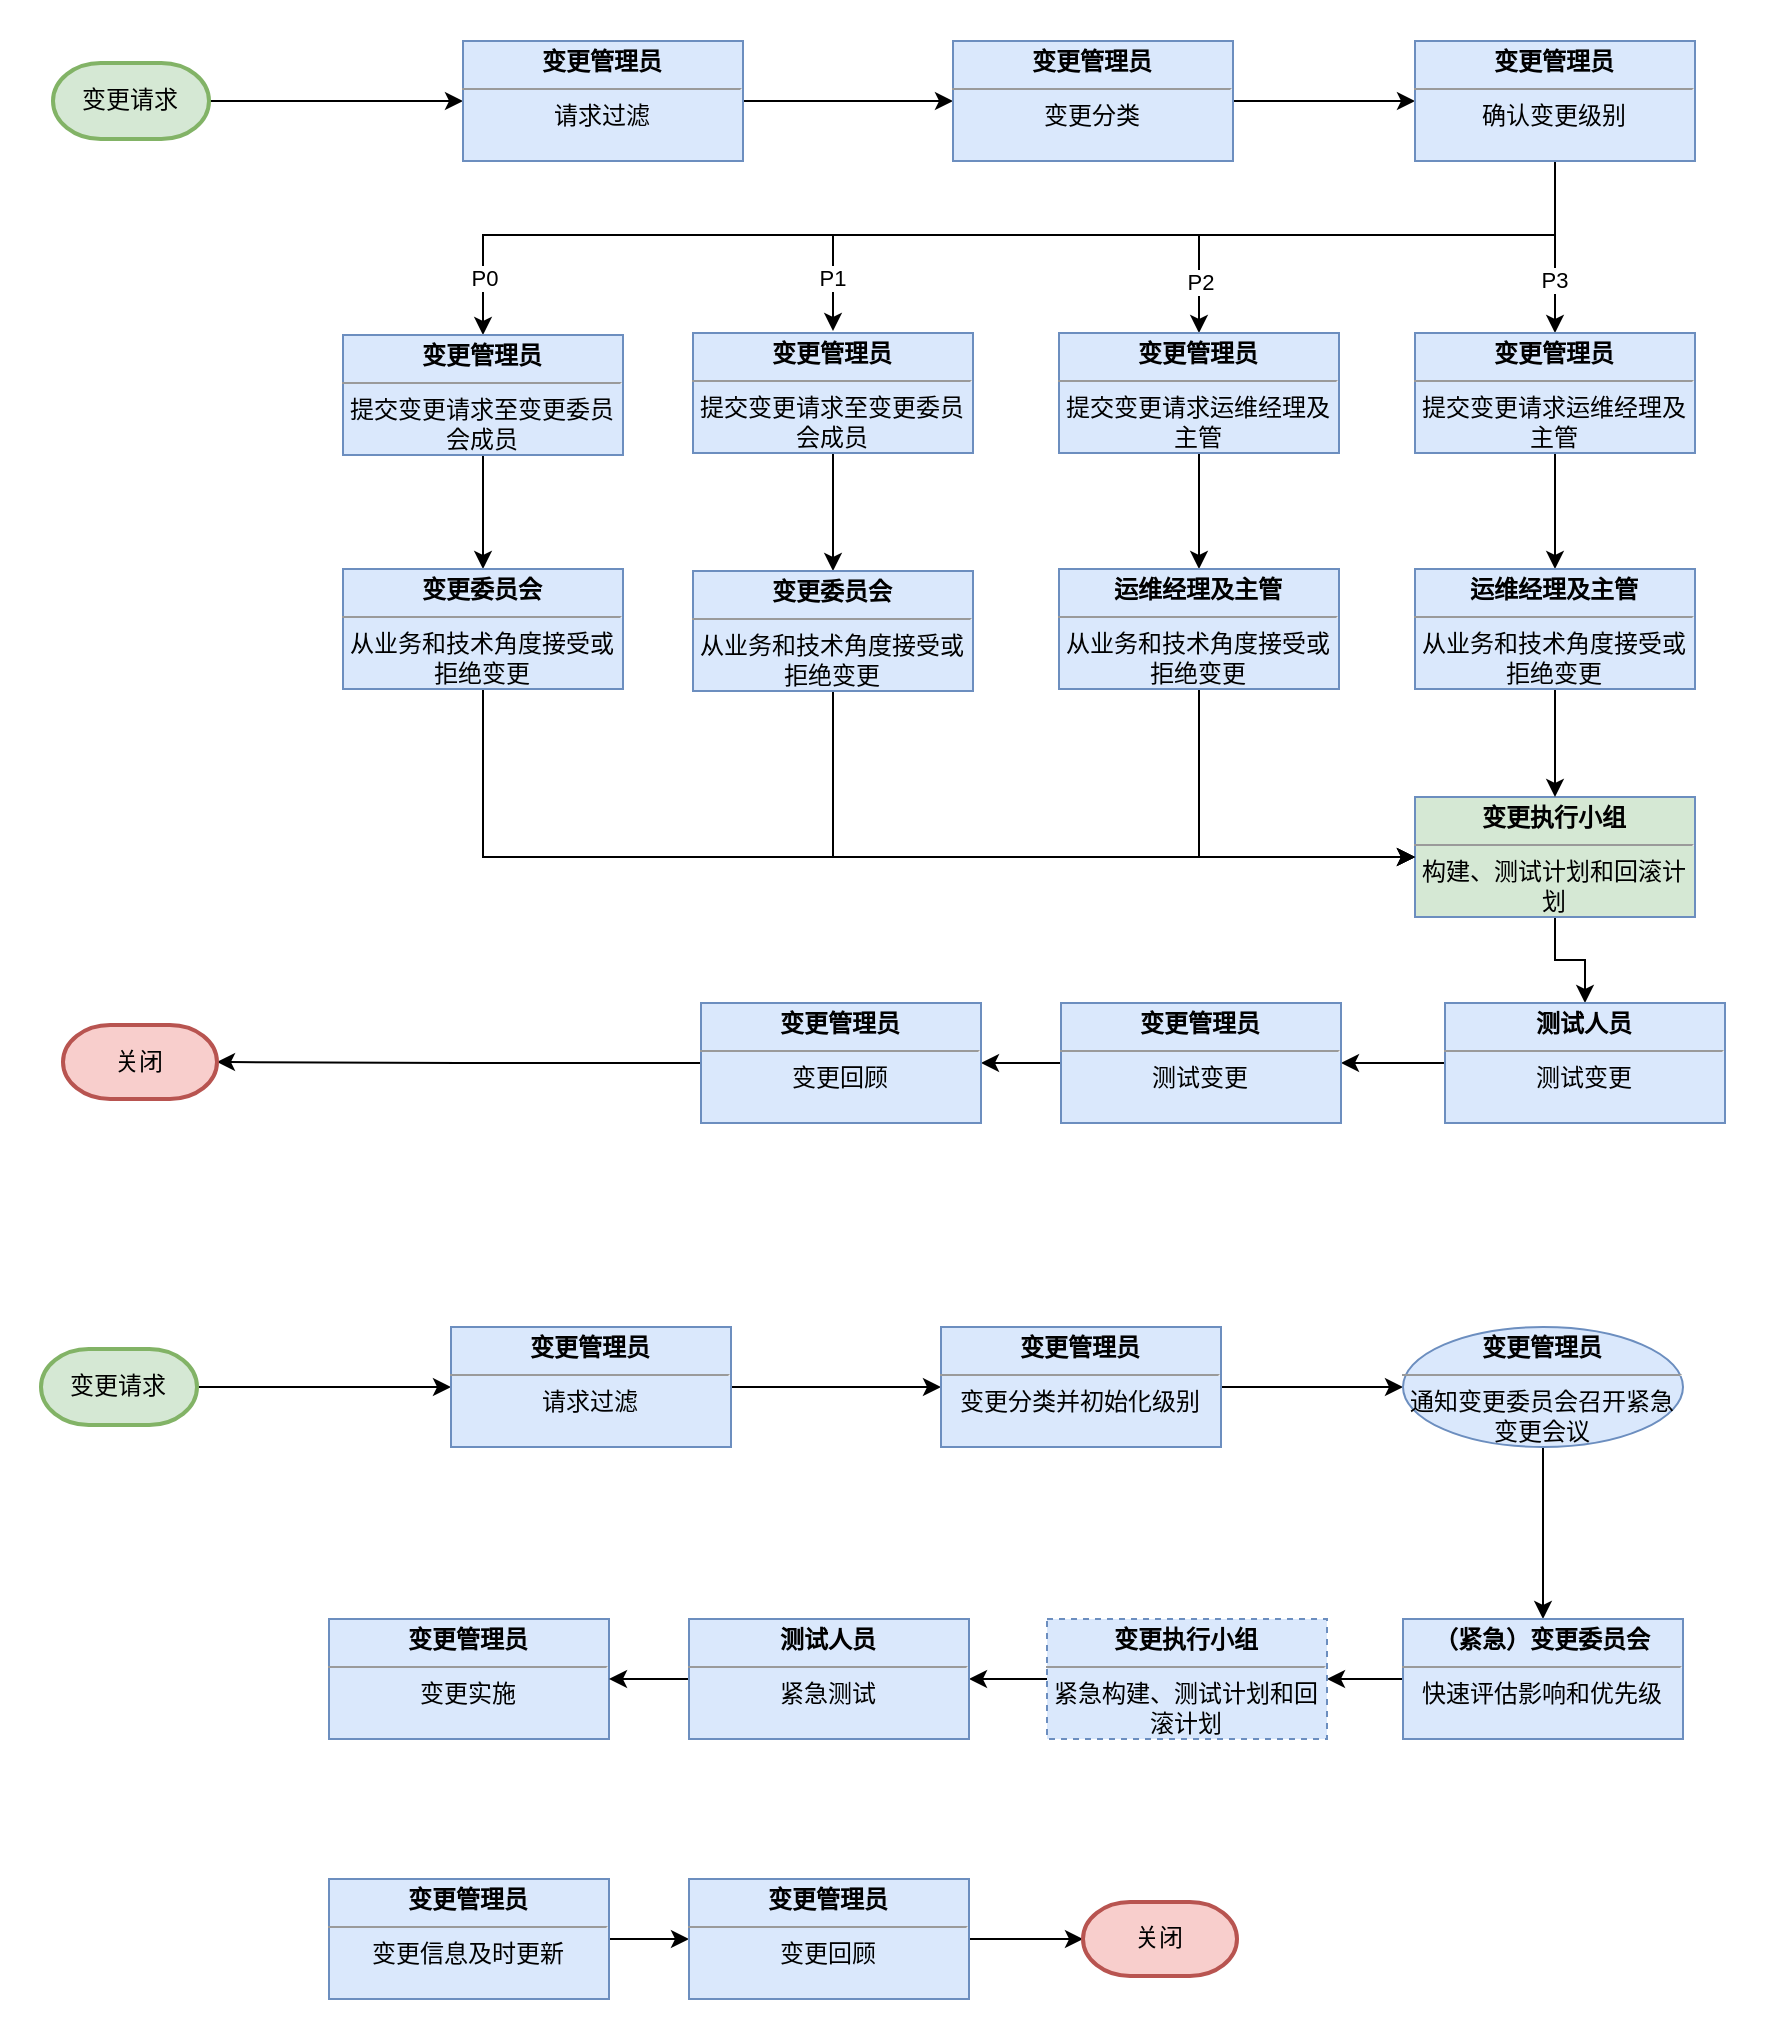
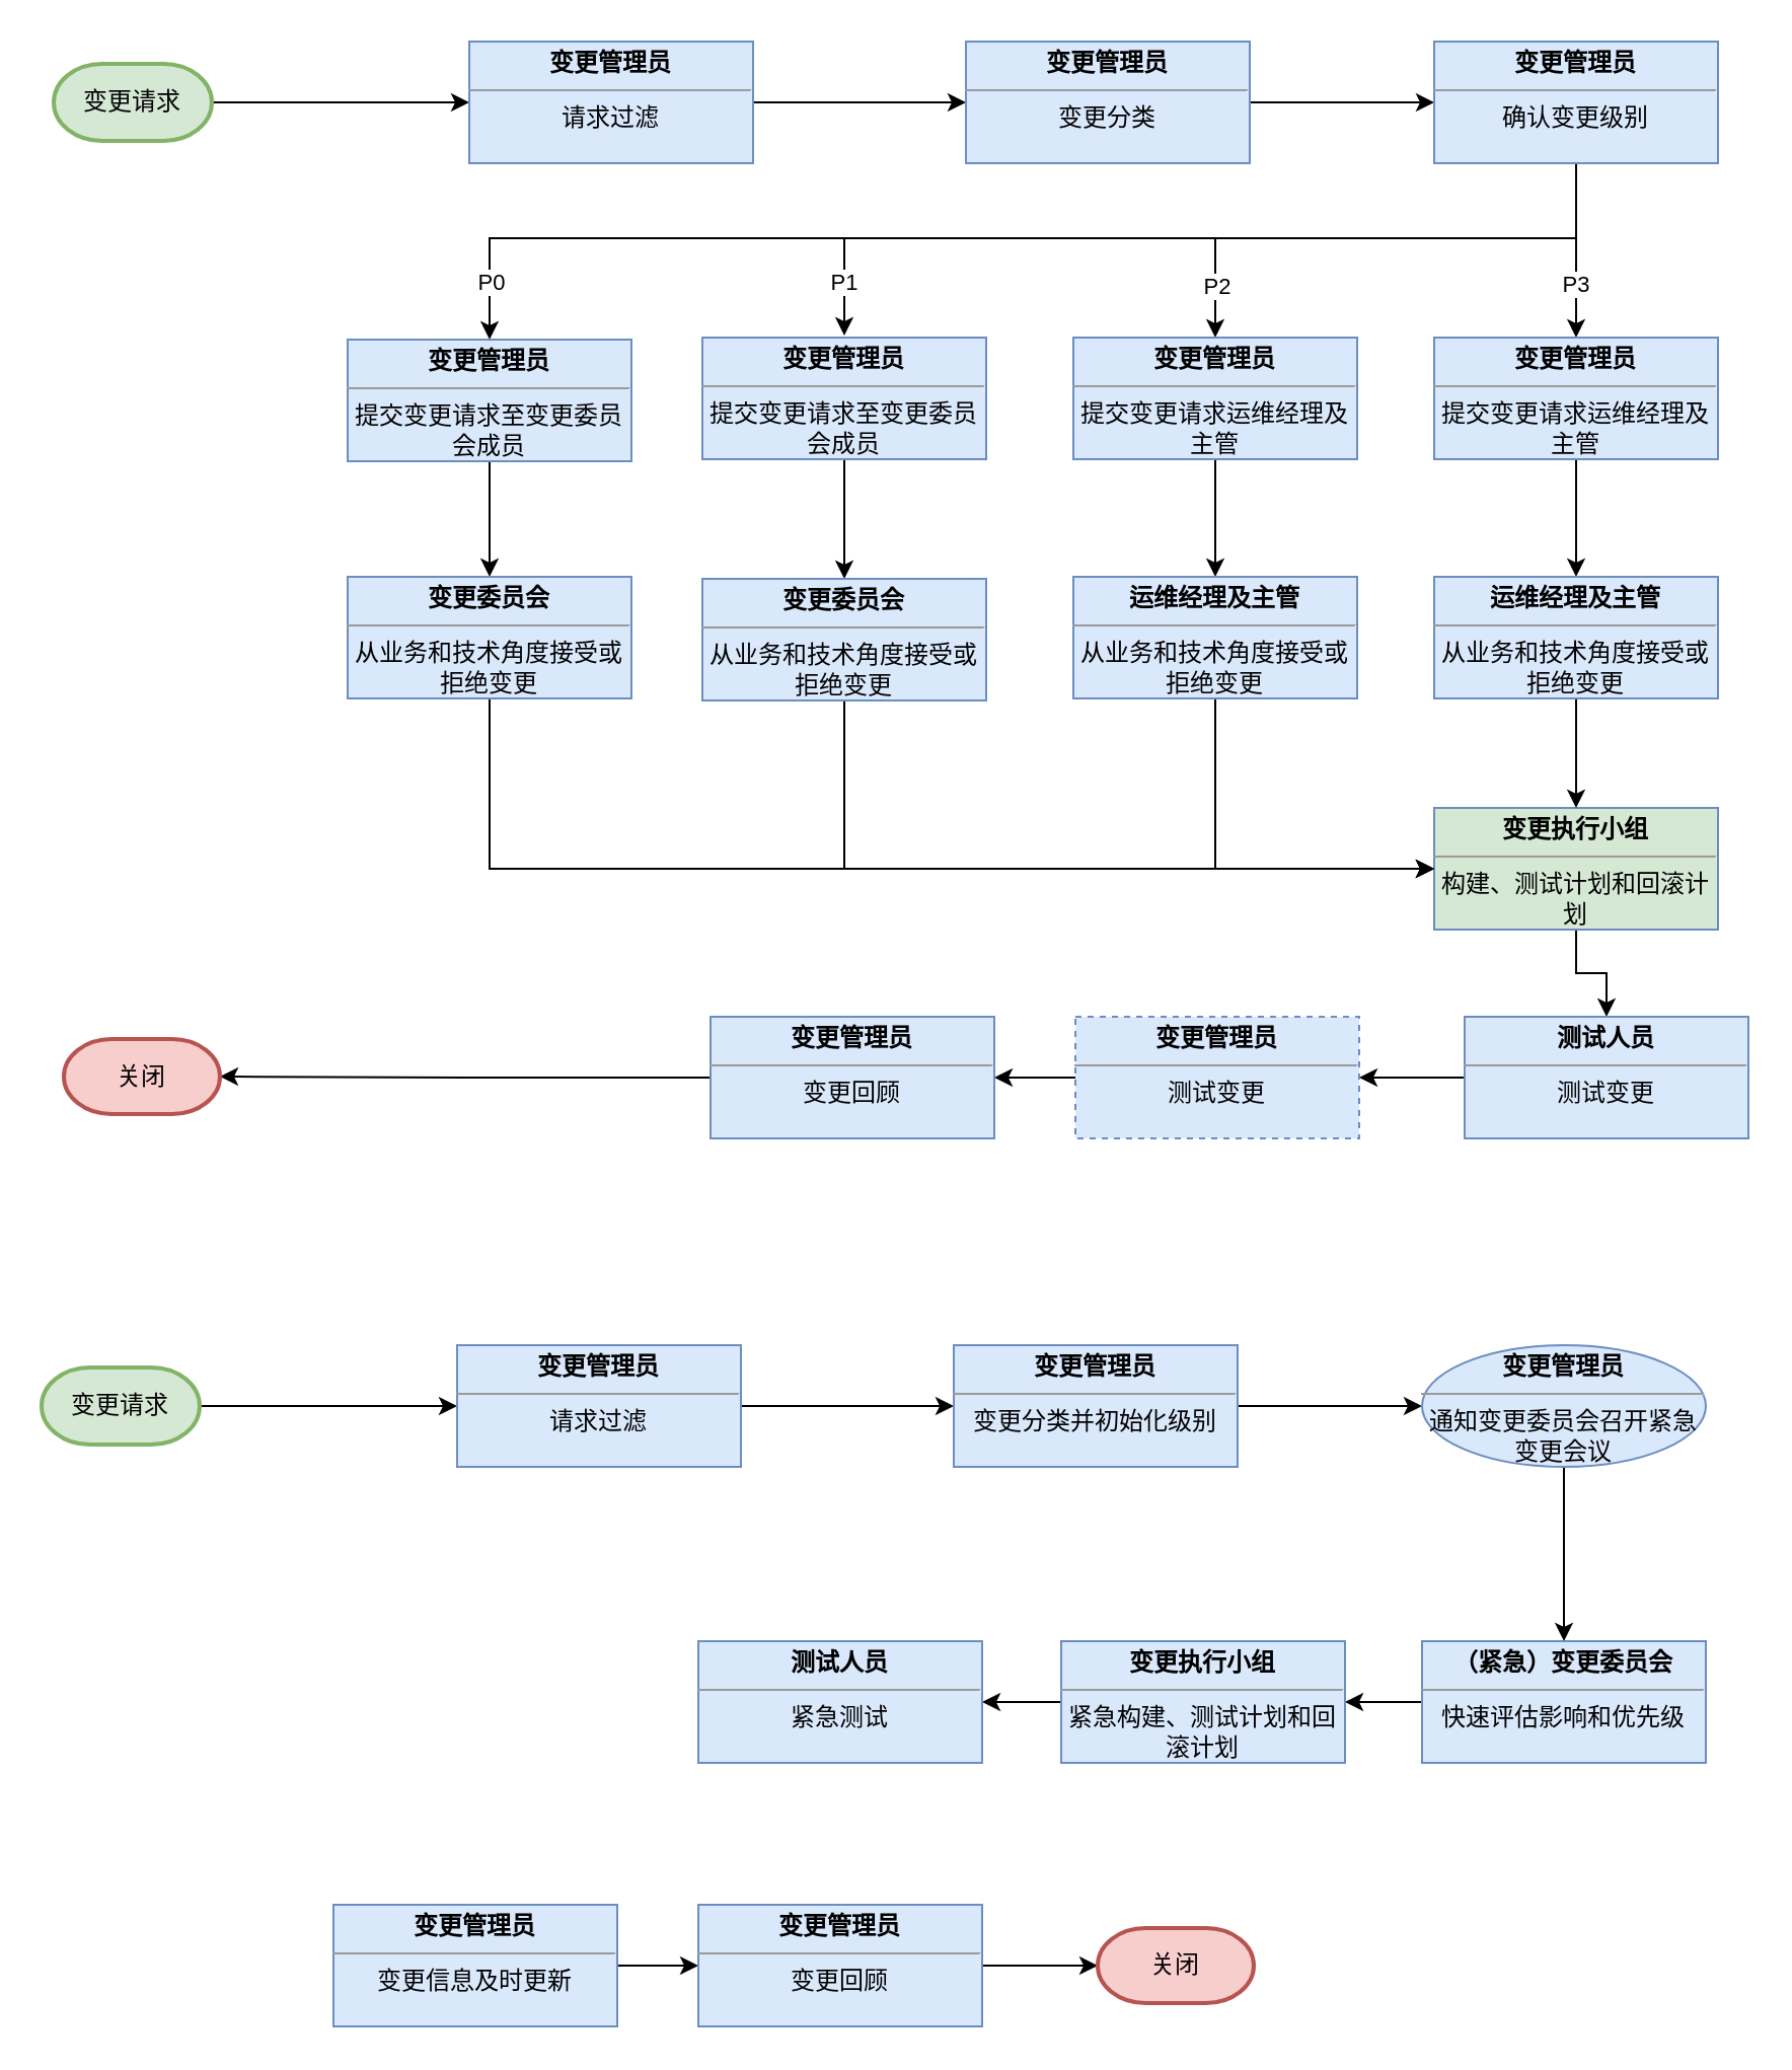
- <mxCell id="28" value="&lt;p style=&quot;margin:0px;margin-top:4px;text-align:center;&quot;&gt;&lt;b&gt;变更管理员&lt;/b&gt;&lt;/p&gt;&lt;hr size=&quot;1&quot;&gt;&lt;div style=&quot;text-align: center; height: 2px;&quot;&gt;测试变更&lt;/div&gt;" style="verticalAlign=top;align=left;overflow=fill;fontSize=12;fontFamily=Helvetica;html=1;whiteSpace=wrap;fillColor=#dae8fc;strokeColor=#6c8ebf;" vertex="1" parent="1"><mxGeometry x="530" y="501" width="140" height="60" as="geometry" /></mxCell>
+ <mxCell id="28" value="&lt;p style=&quot;margin:0px;margin-top:4px;text-align:center;&quot;&gt;&lt;b&gt;变更管理员&lt;/b&gt;&lt;/p&gt;&lt;hr size=&quot;1&quot;&gt;&lt;div style=&quot;text-align: center; height: 2px;&quot;&gt;测试变更&lt;/div&gt;" style="verticalAlign=top;align=left;overflow=fill;fontSize=12;fontFamily=Helvetica;html=1;whiteSpace=wrap;fillColor=#dae8fc;strokeColor=#6c8ebf;dashed=1;" vertex="1" parent="1"><mxGeometry x="530" y="501" width="140" height="60" as="geometry" /></mxCell>
- <mxCell id="54" value="&lt;p style=&quot;margin:0px;margin-top:4px;text-align:center;&quot;&gt;&lt;b&gt;变更管理员&lt;/b&gt;&lt;/p&gt;&lt;hr size=&quot;1&quot;&gt;&lt;div style=&quot;text-align: center; height: 2px;&quot;&gt;变更实施&lt;/div&gt;" style="verticalAlign=top;align=left;overflow=fill;fontSize=12;fontFamily=Helvetica;html=1;whiteSpace=wrap;fillColor=#dae8fc;strokeColor=#6c8ebf;" vertex="1" parent="1"><mxGeometry x="164" y="809" width="140" height="60" as="geometry" /></mxCell>
- <mxCell id="55" style="edgeStyle=orthogonalEdgeStyle;rounded=0;orthogonalLoop=1;jettySize=auto;html=1;exitX=0;exitY=0.5;exitDx=0;exitDy=0;entryX=1;entryY=0.5;entryDx=0;entryDy=0;" edge="1" parent="1" source="56" target="54"><mxGeometry relative="1" as="geometry" /></mxCell>
- <mxCell id="53" value="&lt;p style=&quot;margin:0px;margin-top:4px;text-align:center;&quot;&gt;&lt;b&gt;变更执行小组&lt;/b&gt;&lt;/p&gt;&lt;hr size=&quot;1&quot;&gt;&lt;div style=&quot;text-align: center; height: 2px;&quot;&gt;紧急构建、测试计划和回滚计划&lt;br&gt;&lt;/div&gt;" style="verticalAlign=top;align=left;overflow=fill;fontSize=12;fontFamily=Helvetica;html=1;whiteSpace=wrap;fillColor=#dae8fc;strokeColor=#6c8ebf;dashed=1;" vertex="1" parent="1"><mxGeometry x="523" y="809" width="140" height="60" as="geometry" /></mxCell>
+ <mxCell id="53" value="&lt;p style=&quot;margin:0px;margin-top:4px;text-align:center;&quot;&gt;&lt;b&gt;变更执行小组&lt;/b&gt;&lt;/p&gt;&lt;hr size=&quot;1&quot;&gt;&lt;div style=&quot;text-align: center; height: 2px;&quot;&gt;紧急构建、测试计划和回滚计划&lt;br&gt;&lt;/div&gt;" style="verticalAlign=top;align=left;overflow=fill;fontSize=12;fontFamily=Helvetica;html=1;whiteSpace=wrap;fillColor=#dae8fc;strokeColor=#6c8ebf;" vertex="1" parent="1"><mxGeometry x="523" y="809" width="140" height="60" as="geometry" /></mxCell>
